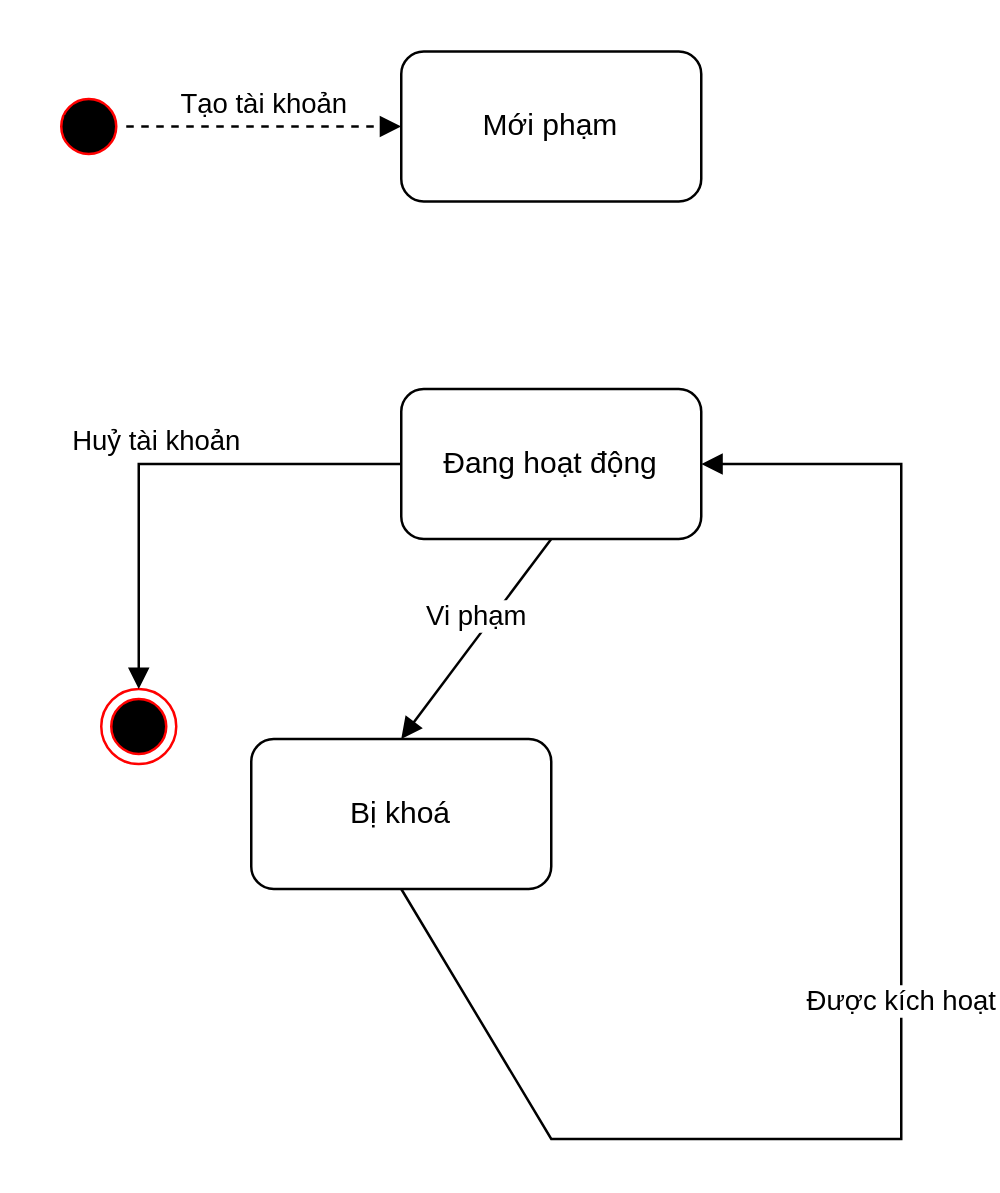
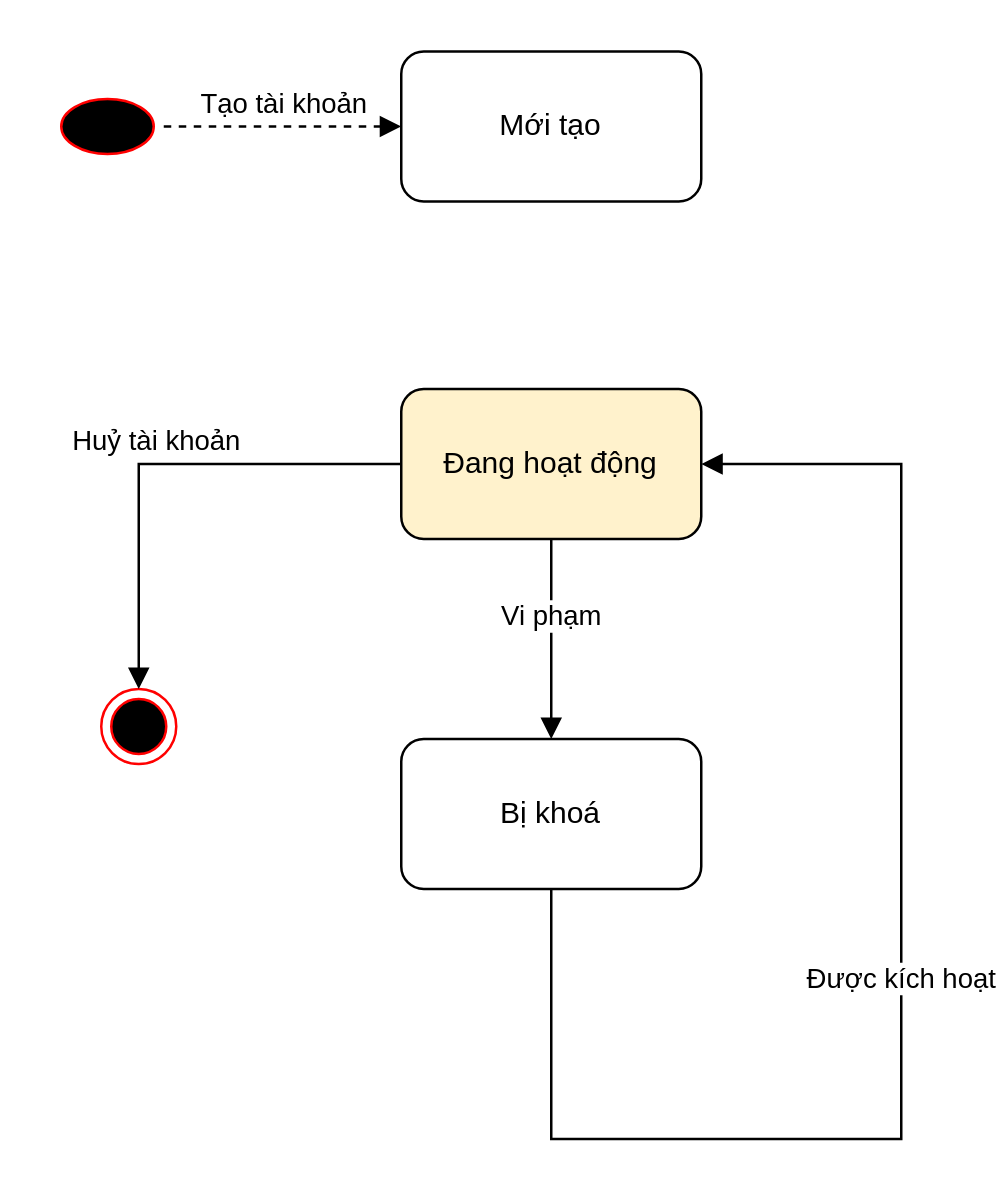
- <mxCell id="3" value="Bắt&amp;nbsp;" style="ellipse;html=1;shape=startState;fillColor=#000000;strokeColor=#ff0000;" vertex="1" parent="1"><mxGeometry x="20" y="35" width="30" height="30" as="geometry" /></mxCell>
+ <mxCell id="3" value="Bắt&amp;nbsp;" style="ellipse;html=1;shape=startState;fillColor=#000000;strokeColor=#ff0000;" vertex="1" parent="1"><mxGeometry x="20" y="35" width="45" height="30" as="geometry" /></mxCell>
- <mxCell id="4" value="Mới phạm" style="rounded=1;whiteSpace=wrap;html=1;" vertex="1" parent="1"><mxGeometry x="160" y="20" width="120" height="60" as="geometry" /></mxCell>
+ <mxCell id="4" value="Mới tạo" style="rounded=1;whiteSpace=wrap;html=1;" vertex="1" parent="1"><mxGeometry x="160" y="20" width="120" height="60" as="geometry" /></mxCell>
- <mxCell id="6" value="Đang hoạt động" style="rounded=1;whiteSpace=wrap;html=1;" vertex="1" parent="1"><mxGeometry x="160" y="155" width="120" height="60" as="geometry" /></mxCell>
+ <mxCell id="6" value="Đang hoạt động" style="rounded=1;whiteSpace=wrap;html=1;fillColor=#fff2cc;" vertex="1" parent="1"><mxGeometry x="160" y="155" width="120" height="60" as="geometry" /></mxCell>
- <mxCell id="7" value="Bị khoá" style="rounded=1;whiteSpace=wrap;html=1;" vertex="1" parent="1"><mxGeometry x="100" y="295" width="120" height="60" as="geometry" /></mxCell>
+ <mxCell id="7" value="Bị khoá" style="rounded=1;whiteSpace=wrap;html=1;" vertex="1" parent="1"><mxGeometry x="160" y="295" width="120" height="60" as="geometry" /></mxCell>
